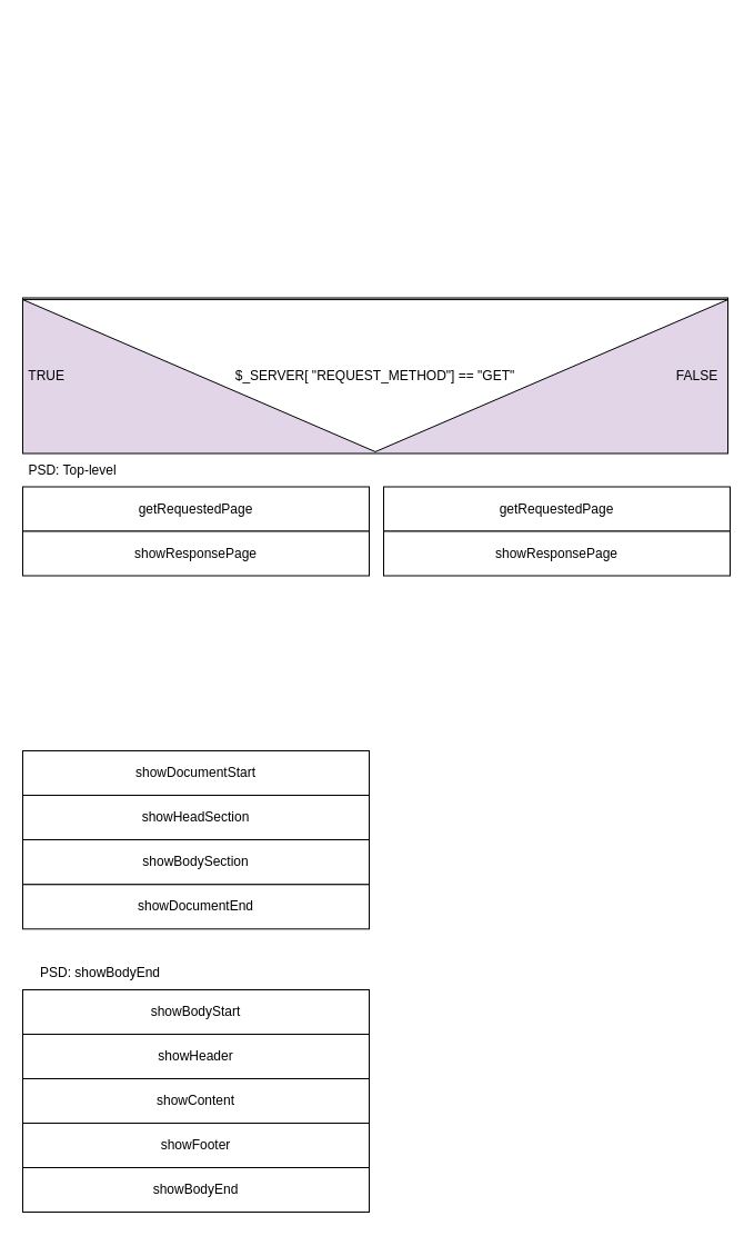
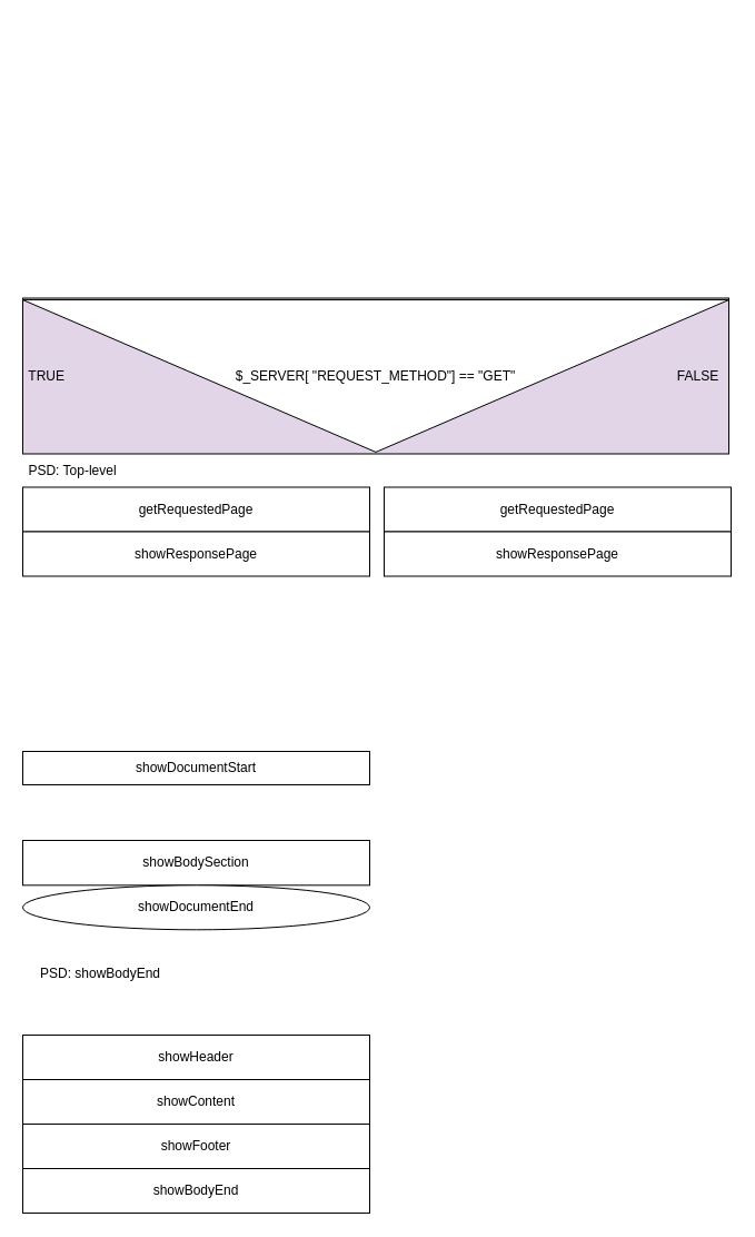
- <mxCell id="4" value="showDocumentStart" style="rounded=0;whiteSpace=wrap;html=1;" vertex="1" parent="1"><mxGeometry x="20" y="675" width="312" height="40" as="geometry" /></mxCell>
+ <mxCell id="4" value="showDocumentStart" style="rounded=0;whiteSpace=wrap;html=1;" vertex="1" parent="1"><mxGeometry x="20" y="675" width="312" height="30" as="geometry" /></mxCell>
- <mxCell id="5" value="showHeadSection" style="rounded=0;whiteSpace=wrap;html=1;" vertex="1" parent="1"><mxGeometry x="20" y="715" width="312" height="40" as="geometry" /></mxCell>
- <mxCell id="7" value="showDocumentEnd" style="rounded=0;whiteSpace=wrap;html=1;" vertex="1" parent="1"><mxGeometry x="20" y="795.31" width="312" height="40" as="geometry" /></mxCell>
+ <mxCell id="7" value="showDocumentEnd" style="ellipse;whiteSpace=wrap;html=1;" vertex="1" parent="1"><mxGeometry x="20" y="795.31" width="312" height="40" as="geometry" /></mxCell>
- <mxCell id="8" value="showBodyStart" style="rounded=0;whiteSpace=wrap;html=1;" vertex="1" parent="1"><mxGeometry x="20" y="890" width="312" height="40" as="geometry" /></mxCell>
